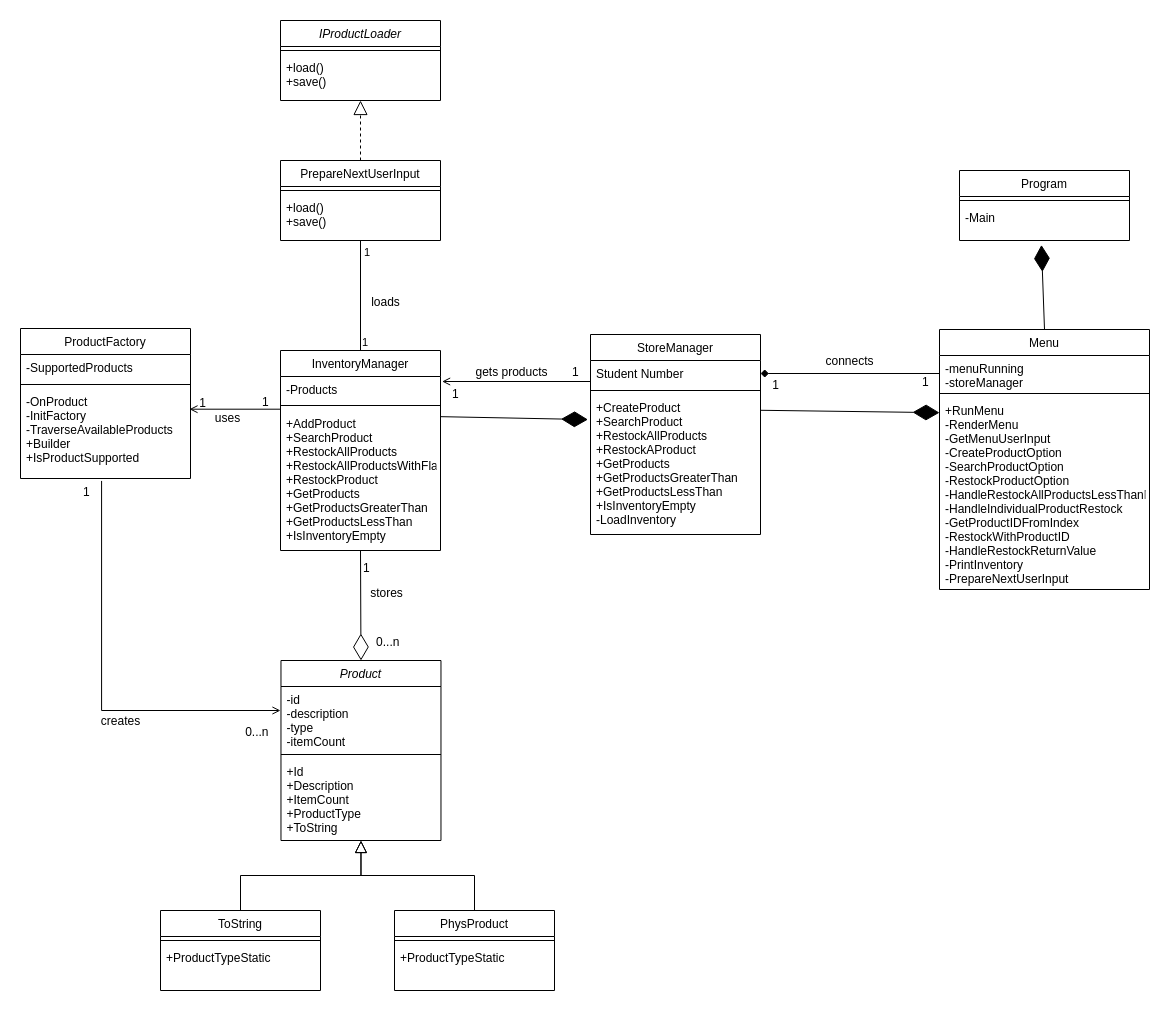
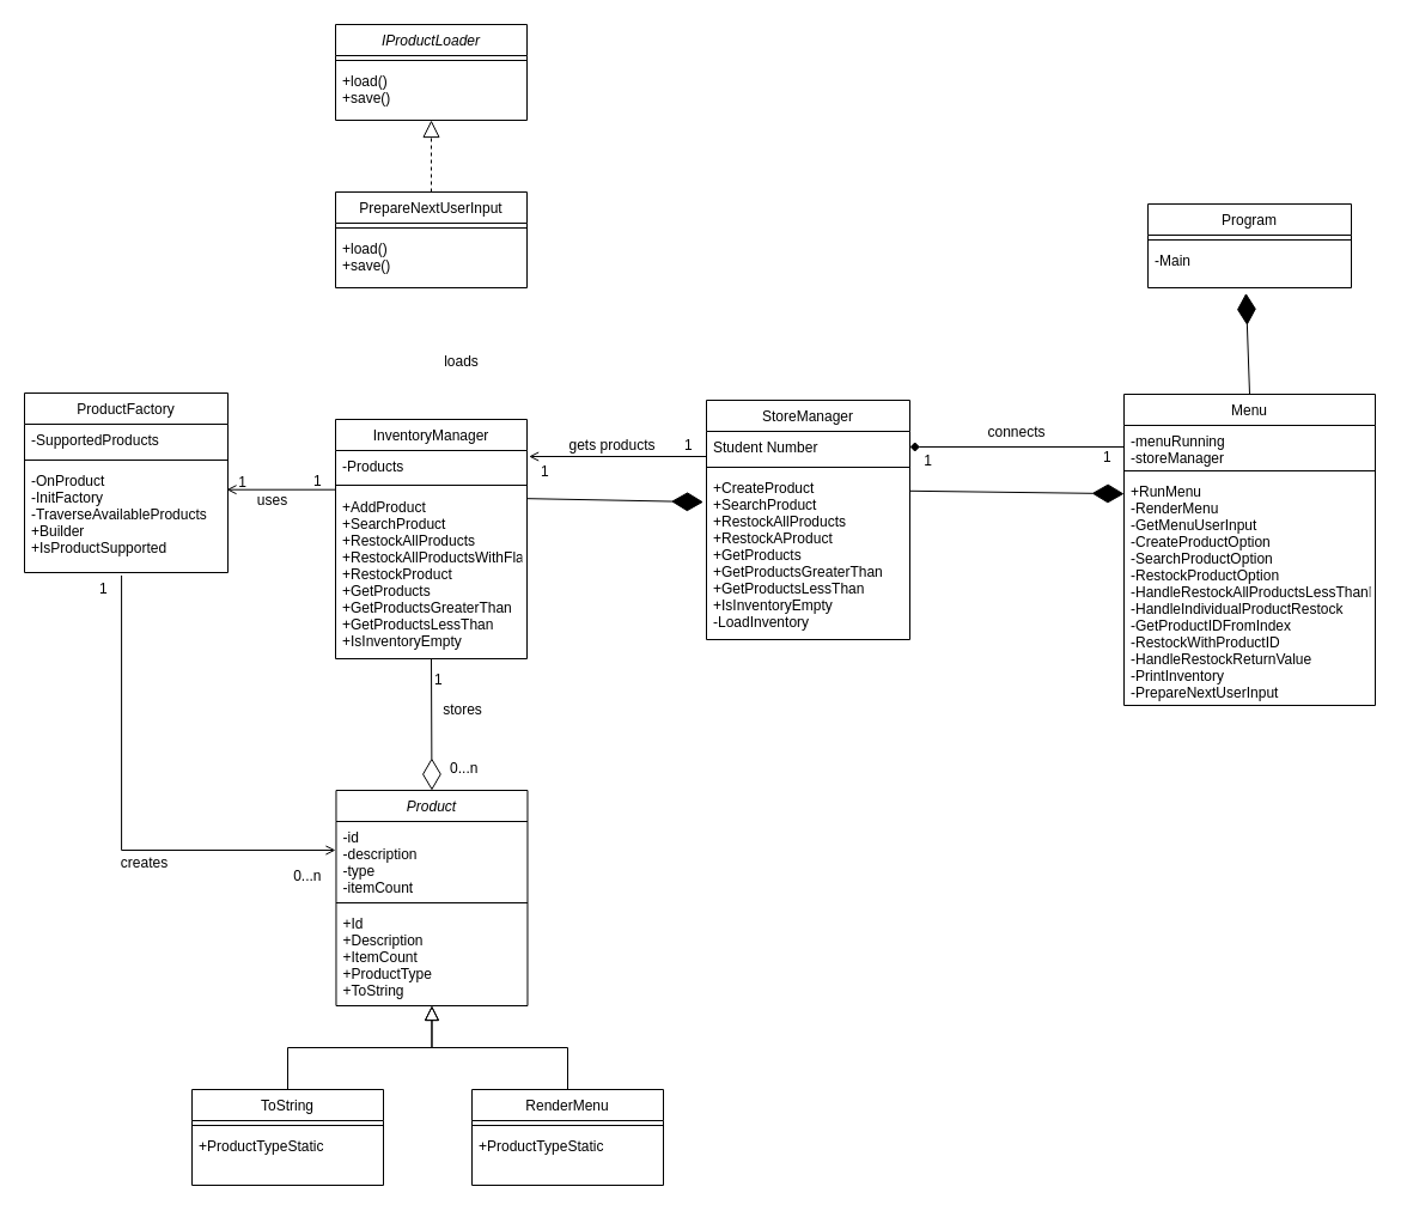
- <mxCell id="43" value="" style="endArrow=none;html=1;edgeStyle=orthogonalEdgeStyle;rounded=0;exitX=0.5;exitY=0;exitDx=0;exitDy=0;entryX=0.5;entryY=1;entryDx=0;entryDy=0;" parent="1" source="14" target="32" edge="1"><mxGeometry relative="1" as="geometry"><mxPoint x="630" y="270" as="sourcePoint" /><mxPoint x="790" y="270" as="targetPoint" /></mxGeometry></mxCell>
- <mxCell id="44" value="1" style="edgeLabel;resizable=0;html=1;align=left;verticalAlign=bottom;" parent="43" connectable="0" vertex="1"><mxGeometry x="-1" relative="1" as="geometry" /></mxCell>
- <mxCell id="45" value="1" style="edgeLabel;resizable=0;html=1;align=right;verticalAlign=bottom;" parent="43" connectable="0" vertex="1"><mxGeometry x="1" relative="1" as="geometry"><mxPoint x="10" y="20" as="offset" /></mxGeometry></mxCell>
- <mxCell id="11" value="PhysProduct" style="swimlane;fontStyle=0;align=center;verticalAlign=top;childLayout=stackLayout;horizontal=1;startSize=26;horizontalStack=0;resizeParent=1;resizeLast=0;collapsible=1;marginBottom=0;rounded=0;shadow=0;strokeWidth=1;" parent="1" vertex="1"><mxGeometry x="394" y="910" width="160" height="80" as="geometry"><mxRectangle x="130" y="380" width="160" height="26" as="alternateBounds" /></mxGeometry></mxCell>
+ <mxCell id="11" value="RenderMenu" style="swimlane;fontStyle=0;align=center;verticalAlign=top;childLayout=stackLayout;horizontal=1;startSize=26;horizontalStack=0;resizeParent=1;resizeLast=0;collapsible=1;marginBottom=0;rounded=0;shadow=0;strokeWidth=1;" parent="1" vertex="1"><mxGeometry x="394" y="910" width="160" height="80" as="geometry"><mxRectangle x="130" y="380" width="160" height="26" as="alternateBounds" /></mxGeometry></mxCell>
